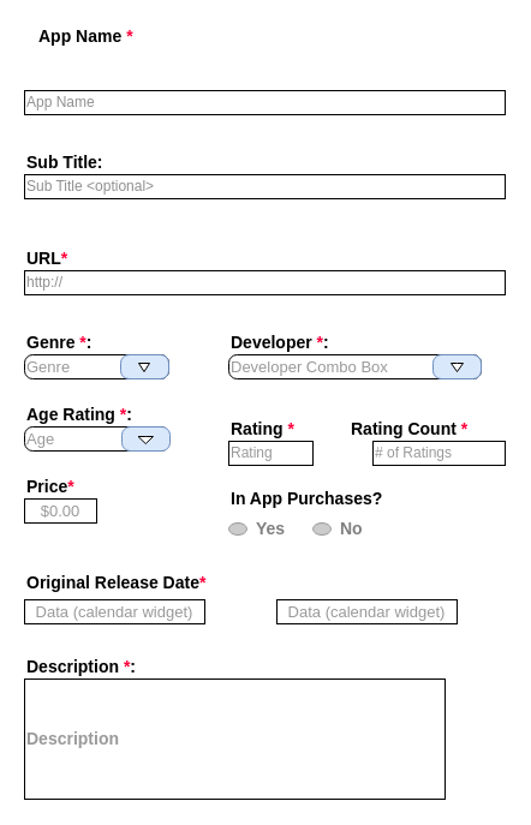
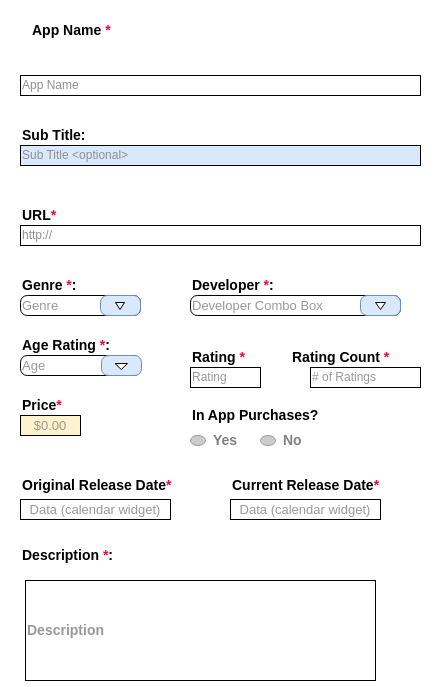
- <mxCell id="5" value="&lt;font color=&quot;#8f8f8f&quot;&gt;Sub Title &amp;lt;optional&amp;gt;&lt;/font&gt;" style="rounded=0;whiteSpace=wrap;html=1;align=left;" parent="1" vertex="1"><mxGeometry x="20" y="145" width="400" height="20" as="geometry" /></mxCell>
+ <mxCell id="5" value="&lt;font color=&quot;#8f8f8f&quot;&gt;Sub Title &amp;lt;optional&amp;gt;&lt;/font&gt;" style="rounded=0;whiteSpace=wrap;html=1;align=left;fillColor=#dae8fc;" parent="1" vertex="1"><mxGeometry x="20" y="145" width="400" height="20" as="geometry" /></mxCell>
- <mxCell id="13" value="&lt;font style=&quot;font-size: 13px&quot; color=&quot;#999999&quot;&gt;$0.00&lt;/font&gt;" style="rounded=1;whiteSpace=wrap;html=1;arcSize=0;" vertex="1" parent="1"><mxGeometry x="20" y="415" width="60" height="20" as="geometry" /></mxCell>
+ <mxCell id="13" value="&lt;font style=&quot;font-size: 13px&quot; color=&quot;#999999&quot;&gt;$0.00&lt;/font&gt;" style="rounded=1;whiteSpace=wrap;html=1;arcSize=0;fillColor=#fff2cc;" vertex="1" parent="1"><mxGeometry x="20" y="415" width="60" height="20" as="geometry" /></mxCell>
+ <mxCell id="23" value="&lt;b&gt;&lt;font style=&quot;font-size: 14px&quot;&gt;Current Release Date&lt;font color=&quot;#ff003c&quot;&gt;*&lt;/font&gt;&lt;/font&gt;&lt;/b&gt;" style="text;html=1;strokeColor=none;fillColor=none;align=left;verticalAlign=middle;whiteSpace=wrap;rounded=0;" vertex="1" parent="1"><mxGeometry x="230" y="475" width="160" height="20" as="geometry" /></mxCell>
- <mxCell id="26" value="&lt;font color=&quot;#999999&quot; size=&quot;1&quot;&gt;&lt;b style=&quot;font-size: 14px&quot;&gt;Description&lt;/b&gt;&lt;/font&gt;" style="rounded=0;whiteSpace=wrap;html=1;align=left;" vertex="1" parent="1"><mxGeometry x="20" y="565" width="350" height="100" as="geometry" /></mxCell>
+ <mxCell id="26" value="&lt;font color=&quot;#999999&quot; size=&quot;1&quot;&gt;&lt;b style=&quot;font-size: 14px&quot;&gt;Description&lt;/b&gt;&lt;/font&gt;" style="rounded=0;whiteSpace=wrap;html=1;align=left;" vertex="1" parent="1"><mxGeometry x="25" y="580" width="350" height="100" as="geometry" /></mxCell>
